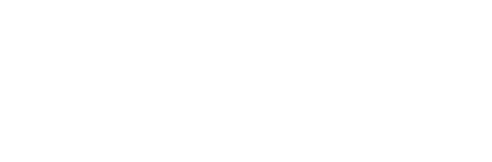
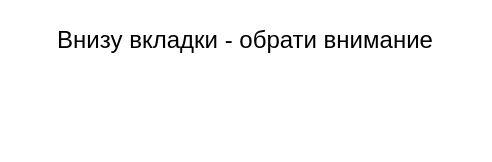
+ <mxCell id="2" value="&lt;h1&gt;&lt;font style=&quot;font-size: 24px;&quot;&gt;&lt;span style=&quot;background-color: initial; font-weight: normal;&quot;&gt;Внизу вкладки - обрати внимание&lt;/span&gt;&lt;/font&gt;&lt;/h1&gt;" style="text;html=1;strokeColor=none;fillColor=none;spacing=5;spacingTop=-20;whiteSpace=wrap;overflow=hidden;rounded=0;align=center;" parent="1" vertex="1"><mxGeometry x="20" y="20" width="450" height="120" as="geometry" /></mxCell>
